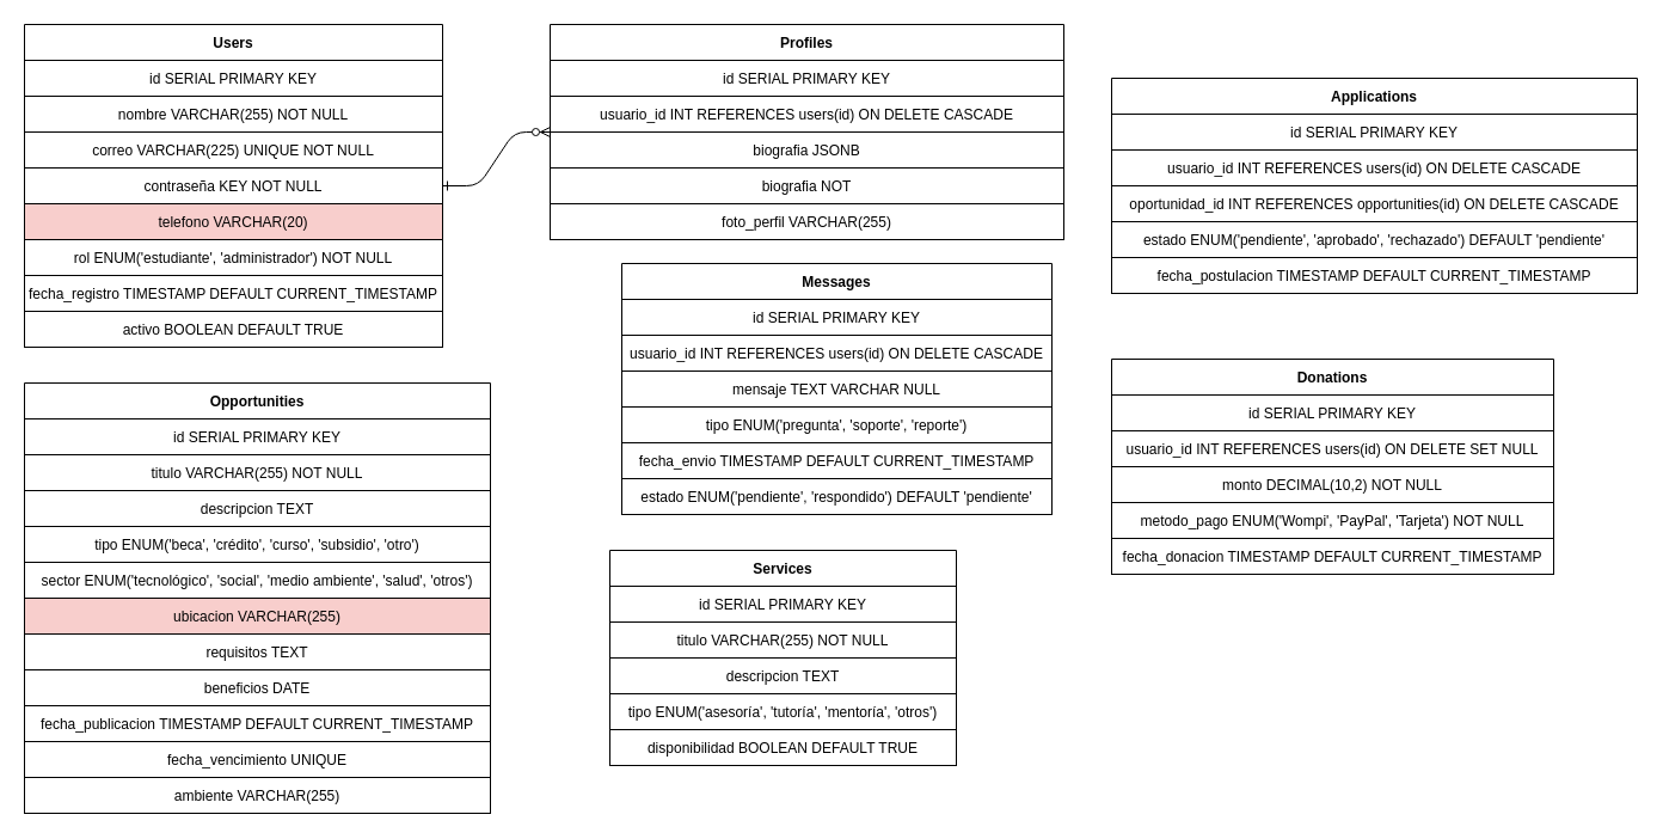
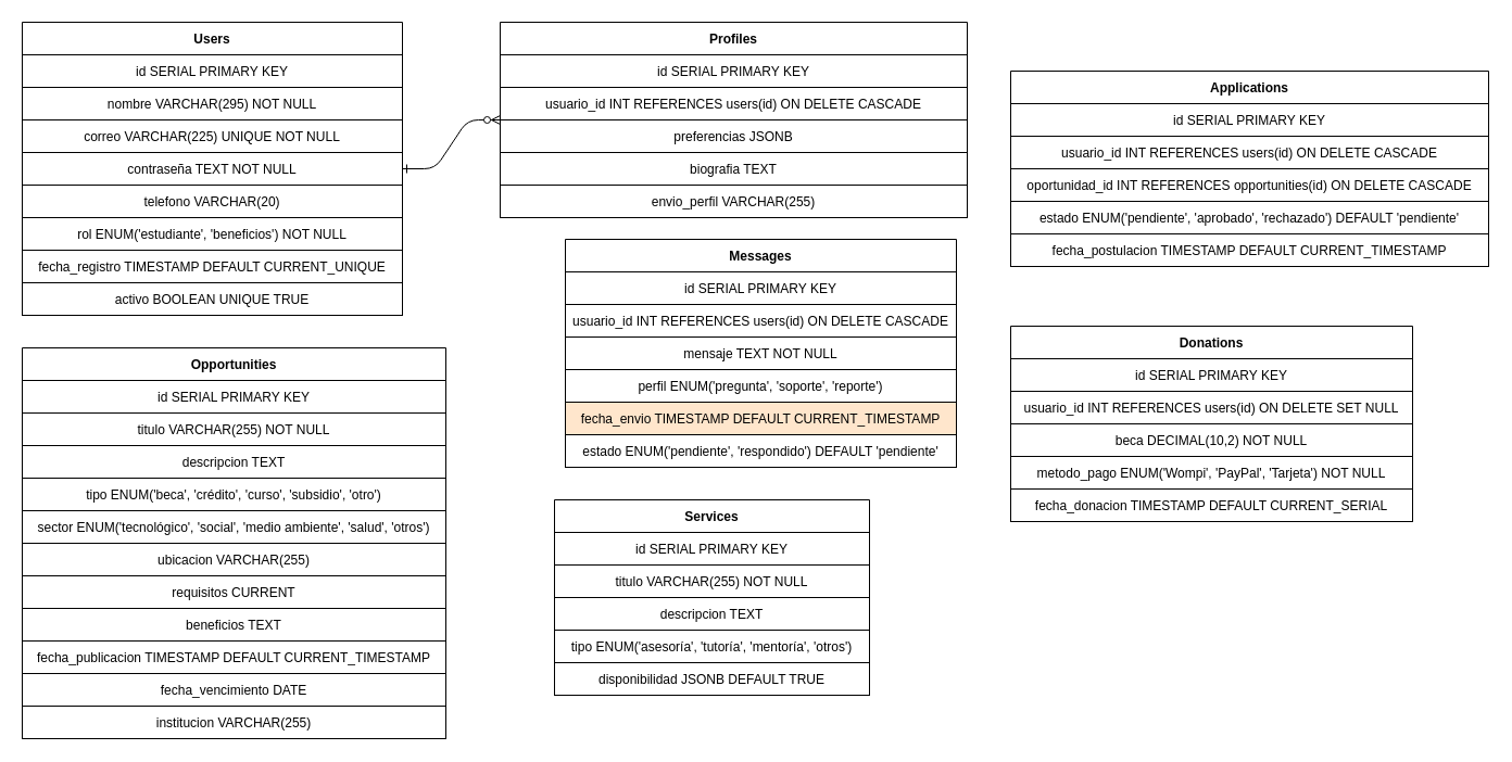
- <mxCell id="4" value="nombre VARCHAR(255) NOT NULL" parent="2" vertex="1"><mxGeometry y="60" width="350" height="30" as="geometry" /></mxCell>
+ <mxCell id="4" value="nombre VARCHAR(295) NOT NULL" parent="2" vertex="1"><mxGeometry y="60" width="350" height="30" as="geometry" /></mxCell>
- <mxCell id="14" value="biografia JSONB" parent="11" vertex="1"><mxGeometry y="90" width="430" height="30" as="geometry" /></mxCell>
+ <mxCell id="14" value="preferencias JSONB" parent="11" vertex="1"><mxGeometry y="90" width="430" height="30" as="geometry" /></mxCell>
- <mxCell id="6" value="contraseña KEY NOT NULL" parent="2" vertex="1"><mxGeometry y="120" width="350" height="30" as="geometry" /></mxCell>
+ <mxCell id="6" value="contraseña TEXT NOT NULL" parent="2" vertex="1"><mxGeometry y="120" width="350" height="30" as="geometry" /></mxCell>
- <mxCell id="15" value="biografia NOT" parent="11" vertex="1"><mxGeometry y="120" width="430" height="30" as="geometry" /></mxCell>
+ <mxCell id="15" value="biografia TEXT" parent="11" vertex="1"><mxGeometry y="120" width="430" height="30" as="geometry" /></mxCell>
- <mxCell id="7" value="telefono VARCHAR(20)" parent="2" vertex="1" style="fillColor=#f8cecc;"><mxGeometry y="150" width="350" height="30" as="geometry" /></mxCell>
+ <mxCell id="7" value="telefono VARCHAR(20)" parent="2" vertex="1"><mxGeometry y="150" width="350" height="30" as="geometry" /></mxCell>
- <mxCell id="16" value="foto_perfil VARCHAR(255)" parent="11" vertex="1"><mxGeometry y="150" width="430" height="30" as="geometry" /></mxCell>
+ <mxCell id="16" value="envio_perfil VARCHAR(255)" parent="11" vertex="1"><mxGeometry y="150" width="430" height="30" as="geometry" /></mxCell>
- <mxCell id="8" value="rol ENUM('estudiante', 'administrador') NOT NULL" parent="2" vertex="1"><mxGeometry y="180" width="350" height="30" as="geometry" /></mxCell>
+ <mxCell id="8" value="rol ENUM('estudiante', 'beneficios') NOT NULL" parent="2" vertex="1"><mxGeometry y="180" width="350" height="30" as="geometry" /></mxCell>
- <mxCell id="9" value="fecha_registro TIMESTAMP DEFAULT CURRENT_TIMESTAMP" parent="2" vertex="1"><mxGeometry y="210" width="350" height="30" as="geometry" /></mxCell>
+ <mxCell id="9" value="fecha_registro TIMESTAMP DEFAULT CURRENT_UNIQUE" parent="2" vertex="1"><mxGeometry y="210" width="350" height="30" as="geometry" /></mxCell>
- <mxCell id="10" value="activo BOOLEAN DEFAULT TRUE" parent="2" vertex="1"><mxGeometry y="240" width="350" height="30" as="geometry" /></mxCell>
+ <mxCell id="10" value="activo BOOLEAN UNIQUE TRUE" parent="2" vertex="1"><mxGeometry y="240" width="350" height="30" as="geometry" /></mxCell>
- <mxCell id="51" value="mensaje TEXT VARCHAR NULL" parent="48" vertex="1"><mxGeometry y="90" width="360" height="30" as="geometry" /></mxCell>
+ <mxCell id="51" value="mensaje TEXT NOT NULL" parent="48" vertex="1"><mxGeometry y="90" width="360" height="30" as="geometry" /></mxCell>
- <mxCell id="52" value="tipo ENUM('pregunta', 'soporte', 'reporte')" parent="48" vertex="1"><mxGeometry y="120" width="360" height="30" as="geometry" /></mxCell>
+ <mxCell id="52" value="perfil ENUM('pregunta', 'soporte', 'reporte')" parent="48" vertex="1"><mxGeometry y="120" width="360" height="30" as="geometry" /></mxCell>
- <mxCell id="53" value="fecha_envio TIMESTAMP DEFAULT CURRENT_TIMESTAMP" parent="48" vertex="1"><mxGeometry y="150" width="360" height="30" as="geometry" /></mxCell>
+ <mxCell id="53" value="fecha_envio TIMESTAMP DEFAULT CURRENT_TIMESTAMP" parent="48" vertex="1" style="fillColor=#ffe6cc;"><mxGeometry y="150" width="360" height="30" as="geometry" /></mxCell>
- <mxCell id="39" value="monto DECIMAL(10,2) NOT NULL" parent="36" vertex="1"><mxGeometry y="90" width="370" height="30" as="geometry" /></mxCell>
+ <mxCell id="39" value="beca DECIMAL(10,2) NOT NULL" parent="36" vertex="1"><mxGeometry y="90" width="370" height="30" as="geometry" /></mxCell>
- <mxCell id="41" value="fecha_donacion TIMESTAMP DEFAULT CURRENT_TIMESTAMP" parent="36" vertex="1"><mxGeometry y="150" width="370" height="30" as="geometry" /></mxCell>
+ <mxCell id="41" value="fecha_donacion TIMESTAMP DEFAULT CURRENT_SERIAL" parent="36" vertex="1"><mxGeometry y="150" width="370" height="30" as="geometry" /></mxCell>
- <mxCell id="24" value="ubicacion VARCHAR(255)" parent="18" vertex="1" style="fillColor=#f8cecc;"><mxGeometry y="180" width="390" height="30" as="geometry" /></mxCell>
+ <mxCell id="24" value="ubicacion VARCHAR(255)" parent="18" vertex="1"><mxGeometry y="180" width="390" height="30" as="geometry" /></mxCell>
- <mxCell id="25" value="requisitos TEXT" parent="18" vertex="1"><mxGeometry y="210" width="390" height="30" as="geometry" /></mxCell>
+ <mxCell id="25" value="requisitos CURRENT" parent="18" vertex="1"><mxGeometry y="210" width="390" height="30" as="geometry" /></mxCell>
- <mxCell id="26" value="beneficios DATE" parent="18" vertex="1"><mxGeometry y="240" width="390" height="30" as="geometry" /></mxCell>
+ <mxCell id="26" value="beneficios TEXT" parent="18" vertex="1"><mxGeometry y="240" width="390" height="30" as="geometry" /></mxCell>
- <mxCell id="47" value="disponibilidad BOOLEAN DEFAULT TRUE" parent="42" vertex="1"><mxGeometry y="150" width="290" height="30" as="geometry" /></mxCell>
+ <mxCell id="47" value="disponibilidad JSONB DEFAULT TRUE" parent="42" vertex="1"><mxGeometry y="150" width="290" height="30" as="geometry" /></mxCell>
- <mxCell id="28" value="fecha_vencimiento UNIQUE" parent="18" vertex="1"><mxGeometry y="300" width="390" height="30" as="geometry" /></mxCell>
+ <mxCell id="28" value="fecha_vencimiento DATE" parent="18" vertex="1"><mxGeometry y="300" width="390" height="30" as="geometry" /></mxCell>
- <mxCell id="29" value="ambiente VARCHAR(255)" parent="18" vertex="1"><mxGeometry y="330" width="390" height="30" as="geometry" /></mxCell>
+ <mxCell id="29" value="institucion VARCHAR(255)" parent="18" vertex="1"><mxGeometry y="330" width="390" height="30" as="geometry" /></mxCell>
